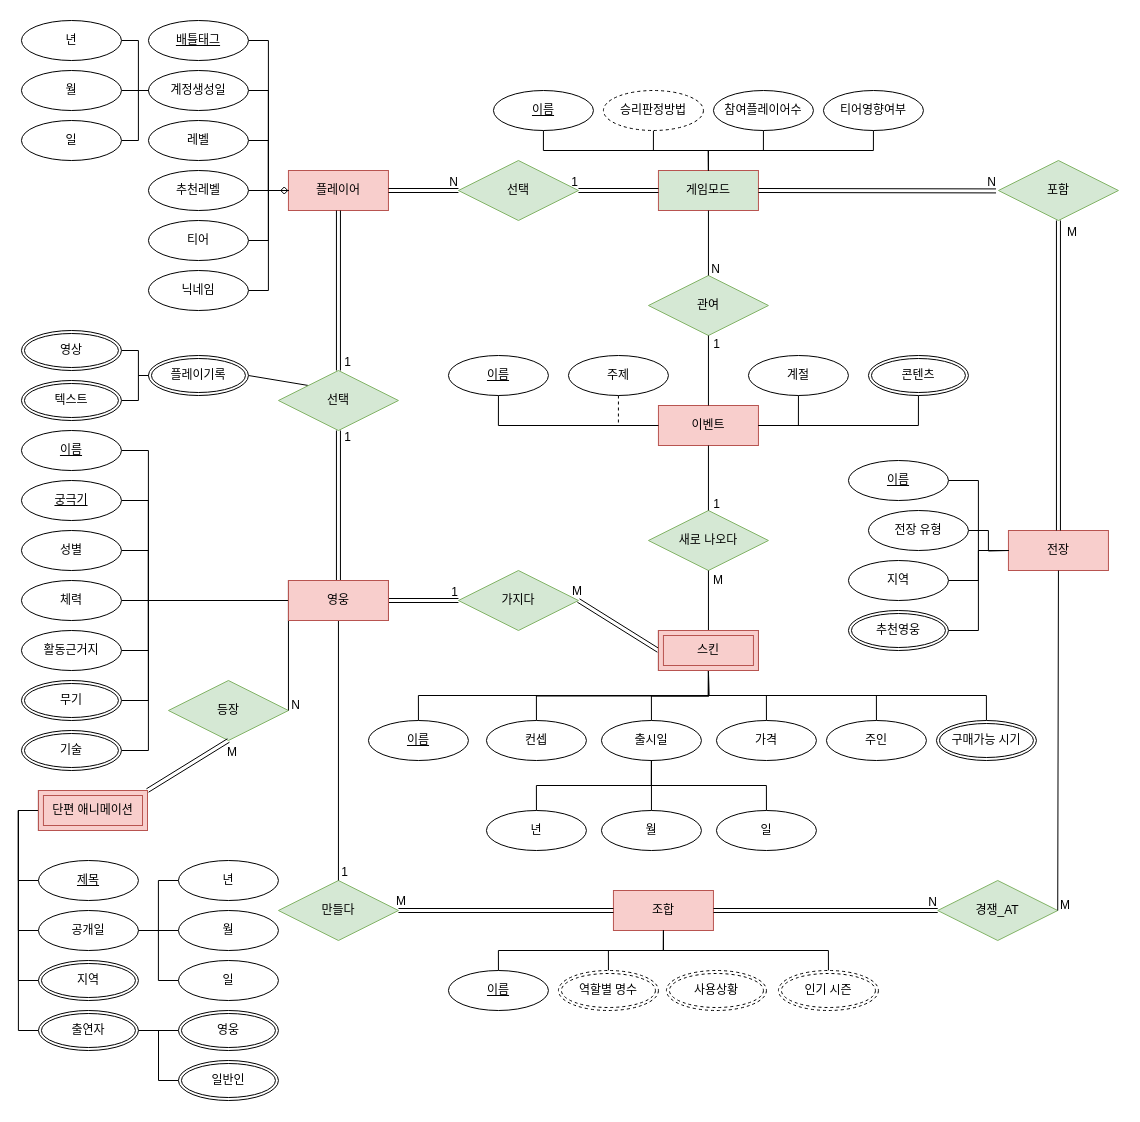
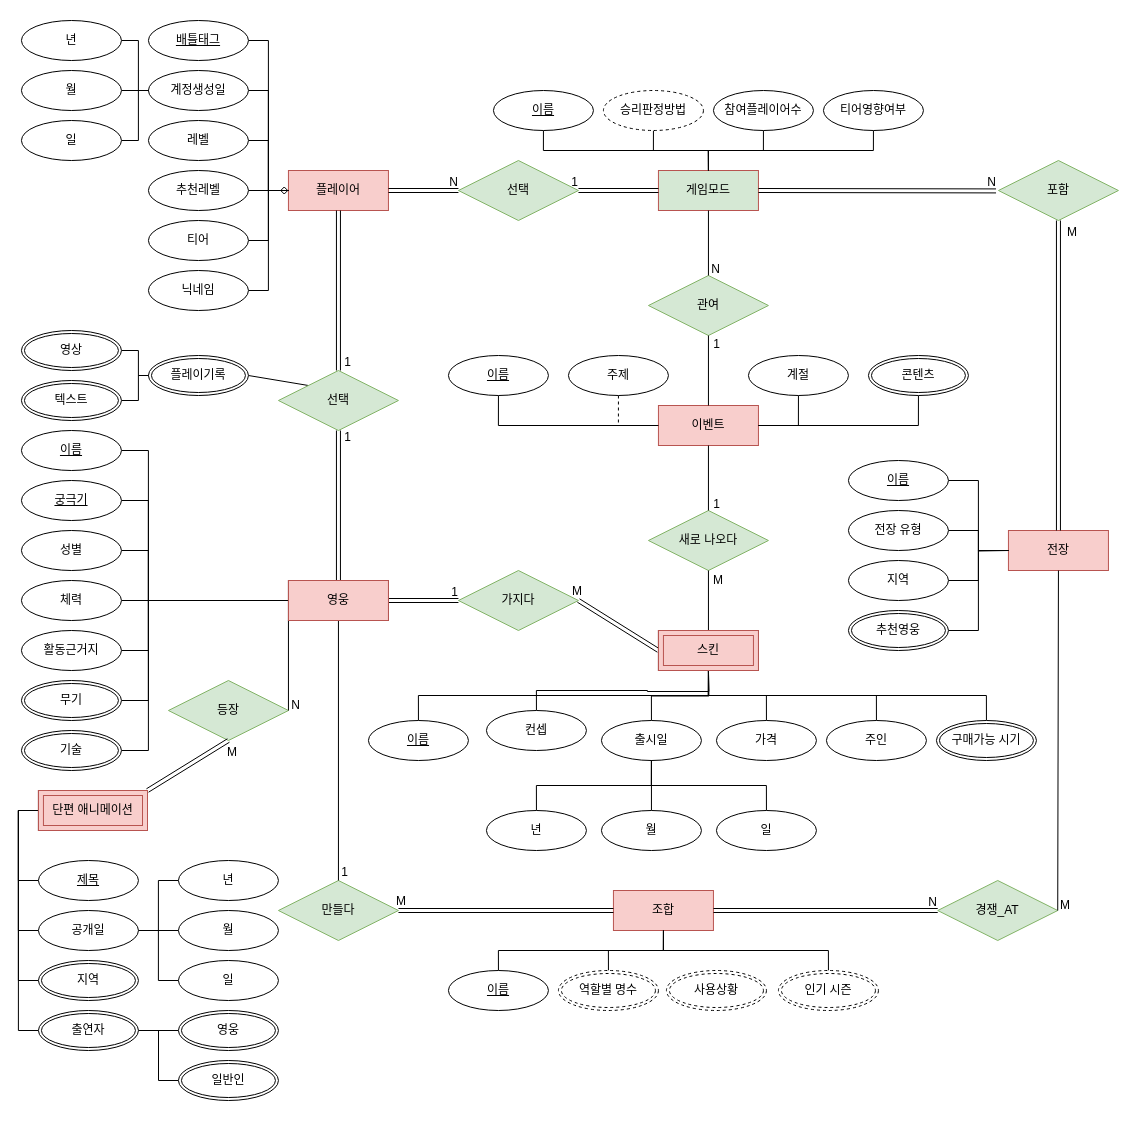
- <mxCell id="37" value="전장 유형" style="ellipse;whiteSpace=wrap;html=1;align=center;fontFamily=Verdana;" parent="1" vertex="1"><mxGeometry x="867.94" y="510" width="100" height="40" as="geometry" /></mxCell>
+ <mxCell id="37" value="전장 유형" style="ellipse;whiteSpace=wrap;html=1;align=center;fontFamily=Verdana;" parent="1" vertex="1"><mxGeometry x="847.94" y="510" width="100" height="40" as="geometry" /></mxCell>
- <mxCell id="14" value="컨셉" style="ellipse;whiteSpace=wrap;html=1;align=center;fontFamily=Verdana;" parent="1" vertex="1"><mxGeometry x="485.94" y="720" width="100" height="40" as="geometry" /></mxCell>
+ <mxCell id="14" value="컨셉" style="ellipse;whiteSpace=wrap;html=1;align=center;fontFamily=Verdana;" parent="1" vertex="1"><mxGeometry x="485.94" y="710" width="100" height="40" as="geometry" /></mxCell>
